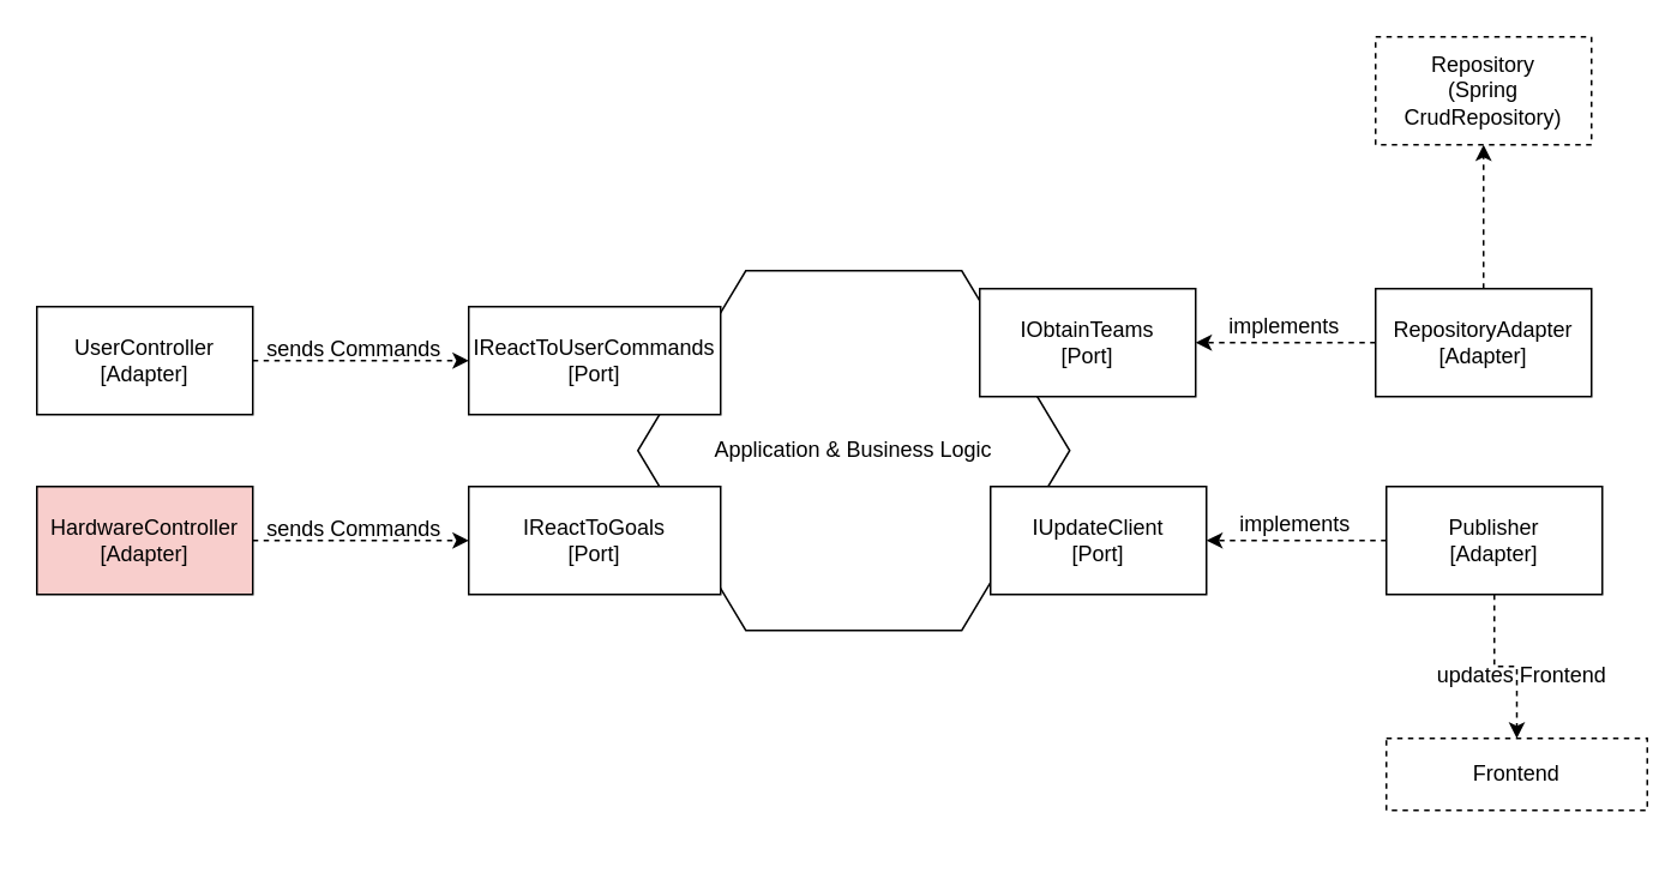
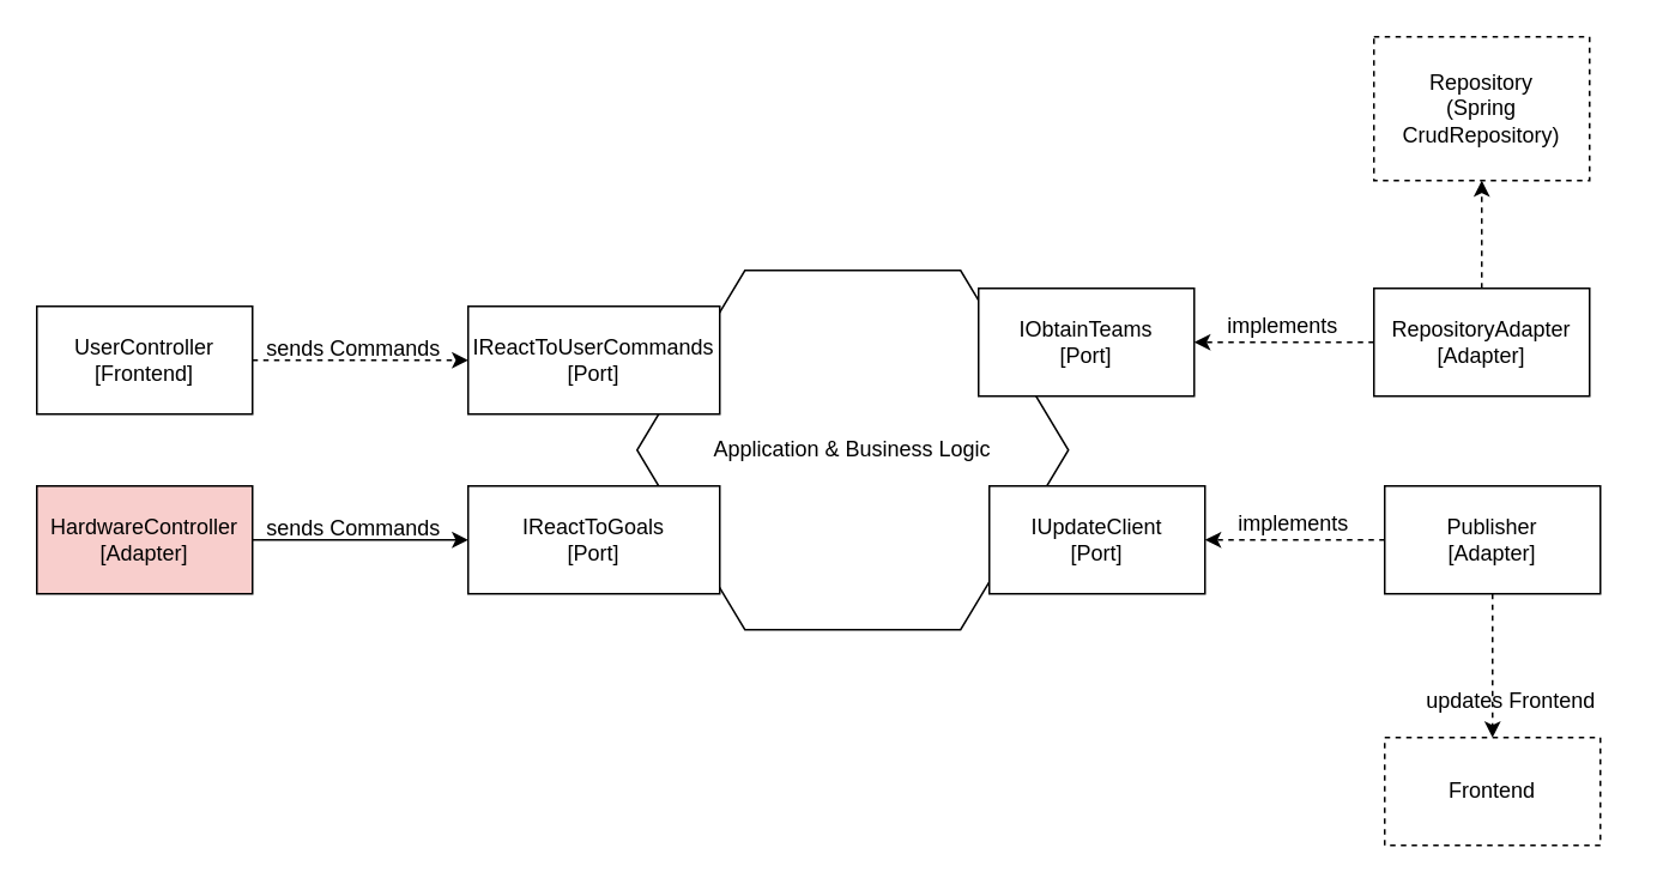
- <mxCell id="23" value="Repository&lt;br&gt;(Spring CrudRepository)" style="rounded=0;whiteSpace=wrap;html=1;strokeColor=#000000;dashed=1;" vertex="1" parent="1"><mxGeometry x="764" y="20" width="120" height="60" as="geometry" /></mxCell>
+ <mxCell id="23" value="Repository&lt;br&gt;(Spring CrudRepository)" style="rounded=0;whiteSpace=wrap;html=1;strokeColor=#000000;dashed=1;" vertex="1" parent="1"><mxGeometry x="764" y="20" width="120" height="80" as="geometry" /></mxCell>
- <mxCell id="16" value="UserController&lt;br&gt;[Adapter]" style="rounded=0;whiteSpace=wrap;html=1;" vertex="1" parent="1"><mxGeometry x="20" y="170" width="120" height="60" as="geometry" /></mxCell>
+ <mxCell id="16" value="UserController&lt;br&gt;[Frontend]" style="rounded=0;whiteSpace=wrap;html=1;" vertex="1" parent="1"><mxGeometry x="20" y="170" width="120" height="60" as="geometry" /></mxCell>
- <mxCell id="10" value="" style="edgeStyle=orthogonalEdgeStyle;rounded=0;orthogonalLoop=1;jettySize=auto;html=1;dashed=1;" edge="1" parent="1" source="12" target="11"><mxGeometry relative="1" as="geometry" /></mxCell>
+ <mxCell id="10" value="" style="edgeStyle=orthogonalEdgeStyle;rounded=0;orthogonalLoop=1;jettySize=auto;html=1;dashed=0;" edge="1" parent="1" source="12" target="11"><mxGeometry relative="1" as="geometry" /></mxCell>
- <mxCell id="9" value="updates Frontend" style="text;html=1;align=center;verticalAlign=middle;resizable=0;points=[];autosize=1;" vertex="1" parent="1"><mxGeometry x="790" y="365" width="110" height="20" as="geometry" /></mxCell>
+ <mxCell id="9" value="updates Frontend" style="text;html=1;align=center;verticalAlign=middle;resizable=0;points=[];autosize=1;" vertex="1" parent="1"><mxGeometry x="785" y="380" width="110" height="20" as="geometry" /></mxCell>
- <mxCell id="8" value="Frontend" style="rounded=0;whiteSpace=wrap;html=1;dashed=1;" vertex="1" parent="1"><mxGeometry x="770" y="410" width="145" height="40" as="geometry" /></mxCell>
+ <mxCell id="8" value="Frontend" style="rounded=0;whiteSpace=wrap;html=1;dashed=1;" vertex="1" parent="1"><mxGeometry x="770" y="410" width="120" height="60" as="geometry" /></mxCell>
